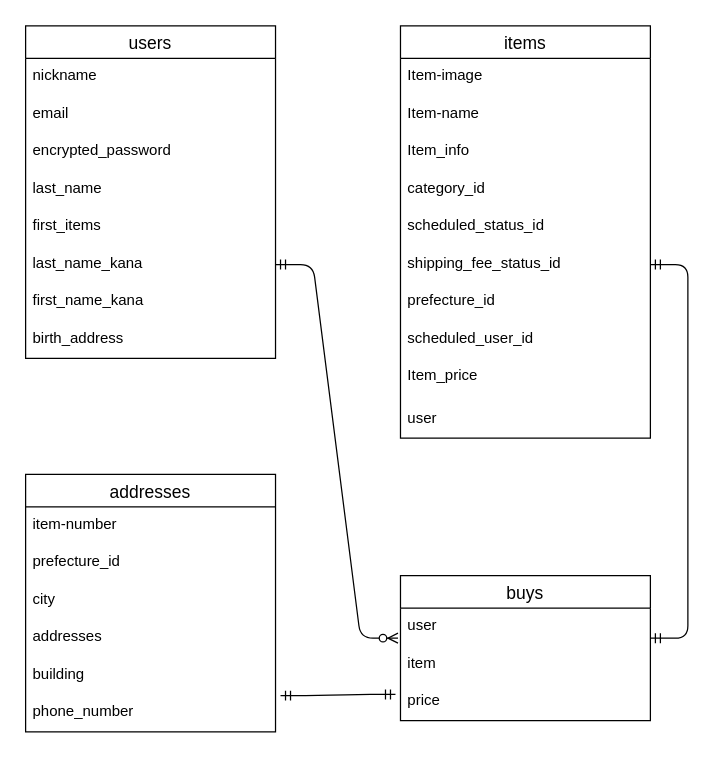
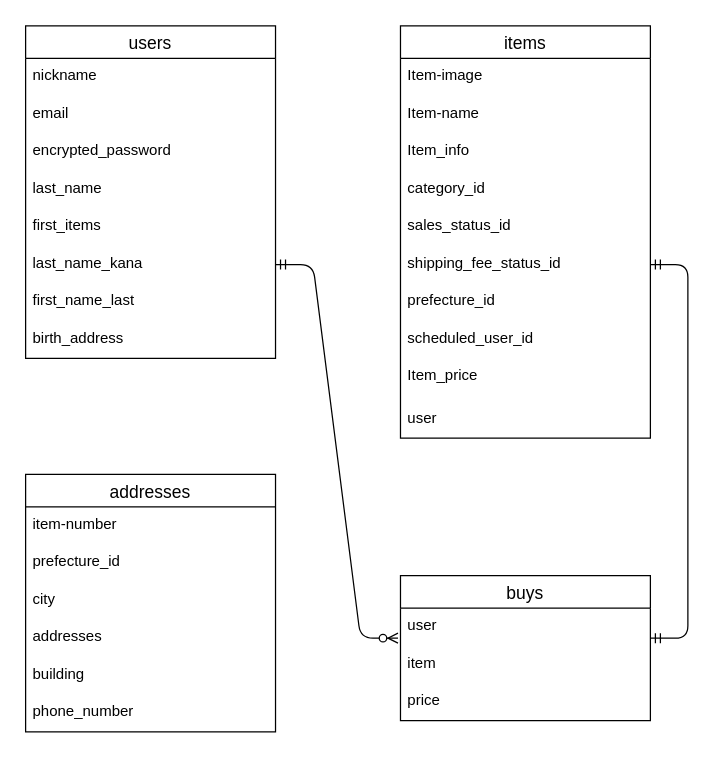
- <mxCell id="16" value="scheduled_status_id" style="text;strokeColor=none;fillColor=none;spacingLeft=4;spacingRight=4;overflow=hidden;rotatable=0;points=[[0,0.5],[1,0.5]];portConstraint=eastwest;fontSize=12;" parent="11" vertex="1"><mxGeometry y="146" width="200" height="30" as="geometry" /></mxCell>
+ <mxCell id="16" value="sales_status_id" style="text;strokeColor=none;fillColor=none;spacingLeft=4;spacingRight=4;overflow=hidden;rotatable=0;points=[[0,0.5],[1,0.5]];portConstraint=eastwest;fontSize=12;" parent="11" vertex="1"><mxGeometry y="146" width="200" height="30" as="geometry" /></mxCell>
- <mxCell id="9" value="first_name_kana" style="text;strokeColor=none;fillColor=none;spacingLeft=4;spacingRight=4;overflow=hidden;rotatable=0;points=[[0,0.5],[1,0.5]];portConstraint=eastwest;fontSize=12;" parent="2" vertex="1"><mxGeometry y="206" width="200" height="30" as="geometry" /></mxCell>
+ <mxCell id="9" value="first_name_last" style="text;strokeColor=none;fillColor=none;spacingLeft=4;spacingRight=4;overflow=hidden;rotatable=0;points=[[0,0.5],[1,0.5]];portConstraint=eastwest;fontSize=12;" parent="2" vertex="1"><mxGeometry y="206" width="200" height="30" as="geometry" /></mxCell>
- <mxCell id="35" value="" style="edgeStyle=entityRelationEdgeStyle;fontSize=12;html=1;endArrow=ERmandOne;startArrow=ERmandOne;entryX=-0.02;entryY=0.3;entryDx=0;entryDy=0;entryPerimeter=0;exitX=1.02;exitY=0.033;exitDx=0;exitDy=0;exitPerimeter=0;" edge="1" parent="1" source="28" target="32"><mxGeometry width="100" height="100" relative="1" as="geometry"><mxPoint x="210" y="720" as="sourcePoint" /><mxPoint x="310" y="620" as="targetPoint" /></mxGeometry></mxCell>
